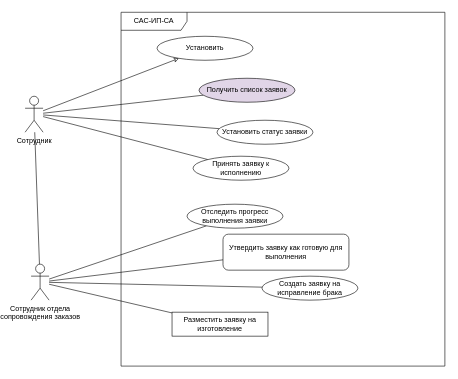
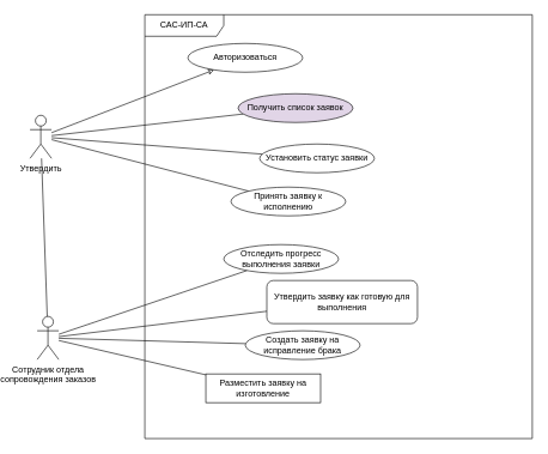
- <mxCell id="10" value="Установить" style="ellipse;whiteSpace=wrap;html=1;" vertex="1" parent="1"><mxGeometry x="240" y="60" width="160" height="40" as="geometry" /></mxCell>
+ <mxCell id="10" value="Авторизоваться" style="ellipse;whiteSpace=wrap;html=1;" vertex="1" parent="1"><mxGeometry x="240" y="60" width="160" height="40" as="geometry" /></mxCell>
- <mxCell id="9" value="Сотрудник" style="shape=umlActor;verticalLabelPosition=bottom;verticalAlign=top;html=1;" vertex="1" parent="1"><mxGeometry x="20" y="160" width="30" height="60" as="geometry" /></mxCell>
+ <mxCell id="9" value="Утвердить" style="shape=umlActor;verticalLabelPosition=bottom;verticalAlign=top;html=1;" vertex="1" parent="1"><mxGeometry x="20" y="160" width="30" height="60" as="geometry" /></mxCell>
- <mxCell id="20" value="Создать заявку на исправление брака" style="ellipse;whiteSpace=wrap;html=1;" vertex="1" parent="1"><mxGeometry x="415" y="460" width="160" height="40" as="geometry" /></mxCell>
+ <mxCell id="20" value="Создать заявку на исправление брака" style="ellipse;whiteSpace=wrap;html=1;" vertex="1" parent="1"><mxGeometry x="320" y="460" width="160" height="40" as="geometry" /></mxCell>
